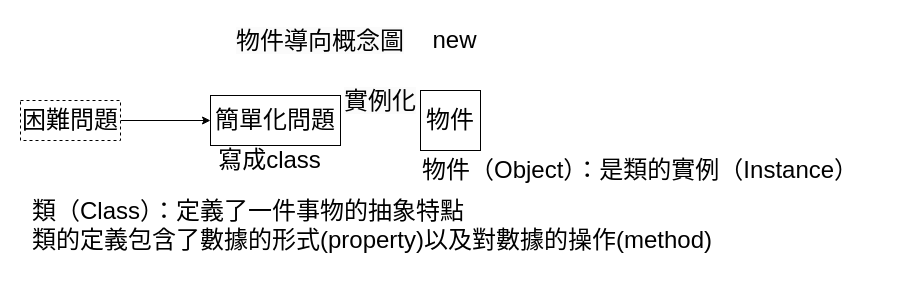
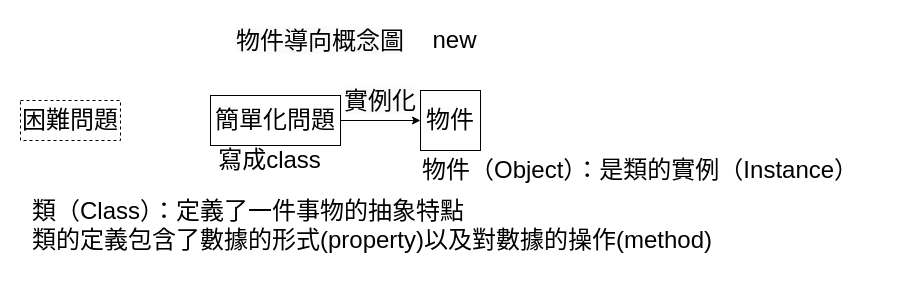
- <mxCell id="2" style="edgeStyle=orthogonalEdgeStyle;rounded=0;orthogonalLoop=1;jettySize=auto;html=1;exitX=1;exitY=0.5;exitDx=0;exitDy=0;entryX=0;entryY=0.5;entryDx=0;entryDy=0;fontSize=24;" parent="1" source="3" target="6" edge="1"><mxGeometry relative="1" as="geometry" /></mxCell>
+ <mxCell id="5" style="edgeStyle=orthogonalEdgeStyle;rounded=0;orthogonalLoop=1;jettySize=auto;html=1;exitX=1;exitY=0.5;exitDx=0;exitDy=0;entryX=0;entryY=0.5;entryDx=0;entryDy=0;" edge="1" parent="1" source="6" target="8"><mxGeometry relative="1" as="geometry" /></mxCell>
